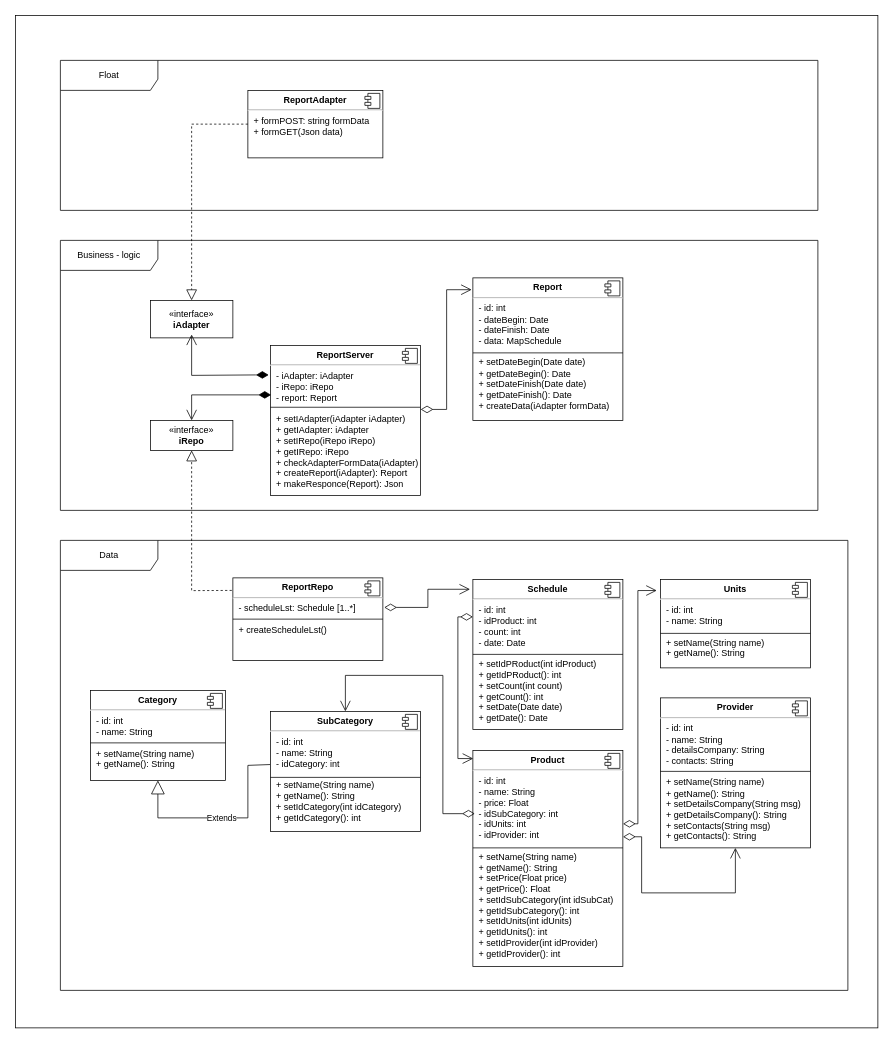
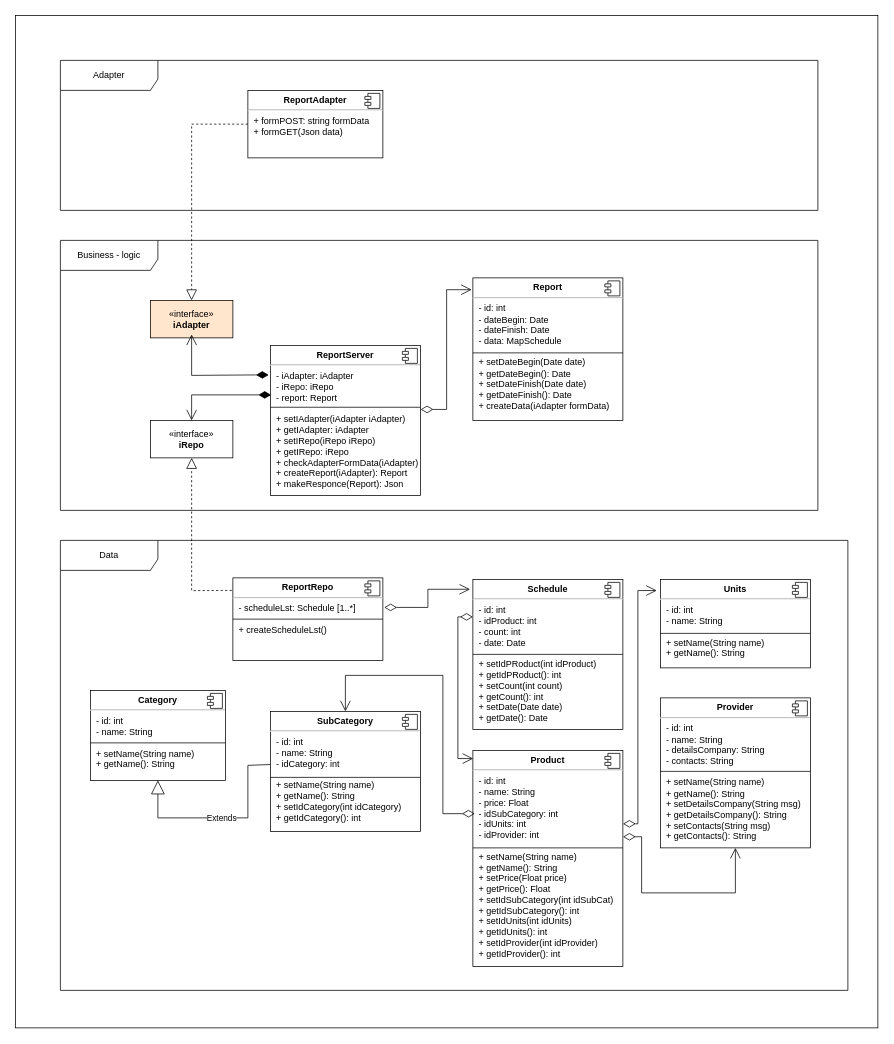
- <mxCell id="5" value="Float" style="shape=umlFrame;whiteSpace=wrap;html=1;pointerEvents=0;width=130;height=40;" vertex="1" parent="1"><mxGeometry x="80" y="80" width="1010" height="200" as="geometry" /></mxCell>
+ <mxCell id="5" value="Adapter" style="shape=umlFrame;whiteSpace=wrap;html=1;pointerEvents=0;width=130;height=40;" vertex="1" parent="1"><mxGeometry x="80" y="80" width="1010" height="200" as="geometry" /></mxCell>
- <mxCell id="12" value="«interface»&lt;br&gt;&lt;b&gt;iAdapter&lt;/b&gt;" style="html=1;whiteSpace=wrap;" vertex="1" parent="1"><mxGeometry x="200" y="400" width="110" height="50" as="geometry" /></mxCell>
+ <mxCell id="12" value="«interface»&lt;br&gt;&lt;b&gt;iAdapter&lt;/b&gt;" style="html=1;whiteSpace=wrap;fillColor=#ffe6cc;" vertex="1" parent="1"><mxGeometry x="200" y="400" width="110" height="50" as="geometry" /></mxCell>
- <mxCell id="13" value="«interface»&lt;br&gt;&lt;b&gt;iRepo&lt;/b&gt;" style="html=1;whiteSpace=wrap;" vertex="1" parent="1"><mxGeometry x="200" y="560" width="110" height="40" as="geometry" /></mxCell>
+ <mxCell id="13" value="«interface»&lt;br&gt;&lt;b&gt;iRepo&lt;/b&gt;" style="html=1;whiteSpace=wrap;" vertex="1" parent="1"><mxGeometry x="200" y="560" width="110" height="50" as="geometry" /></mxCell>
